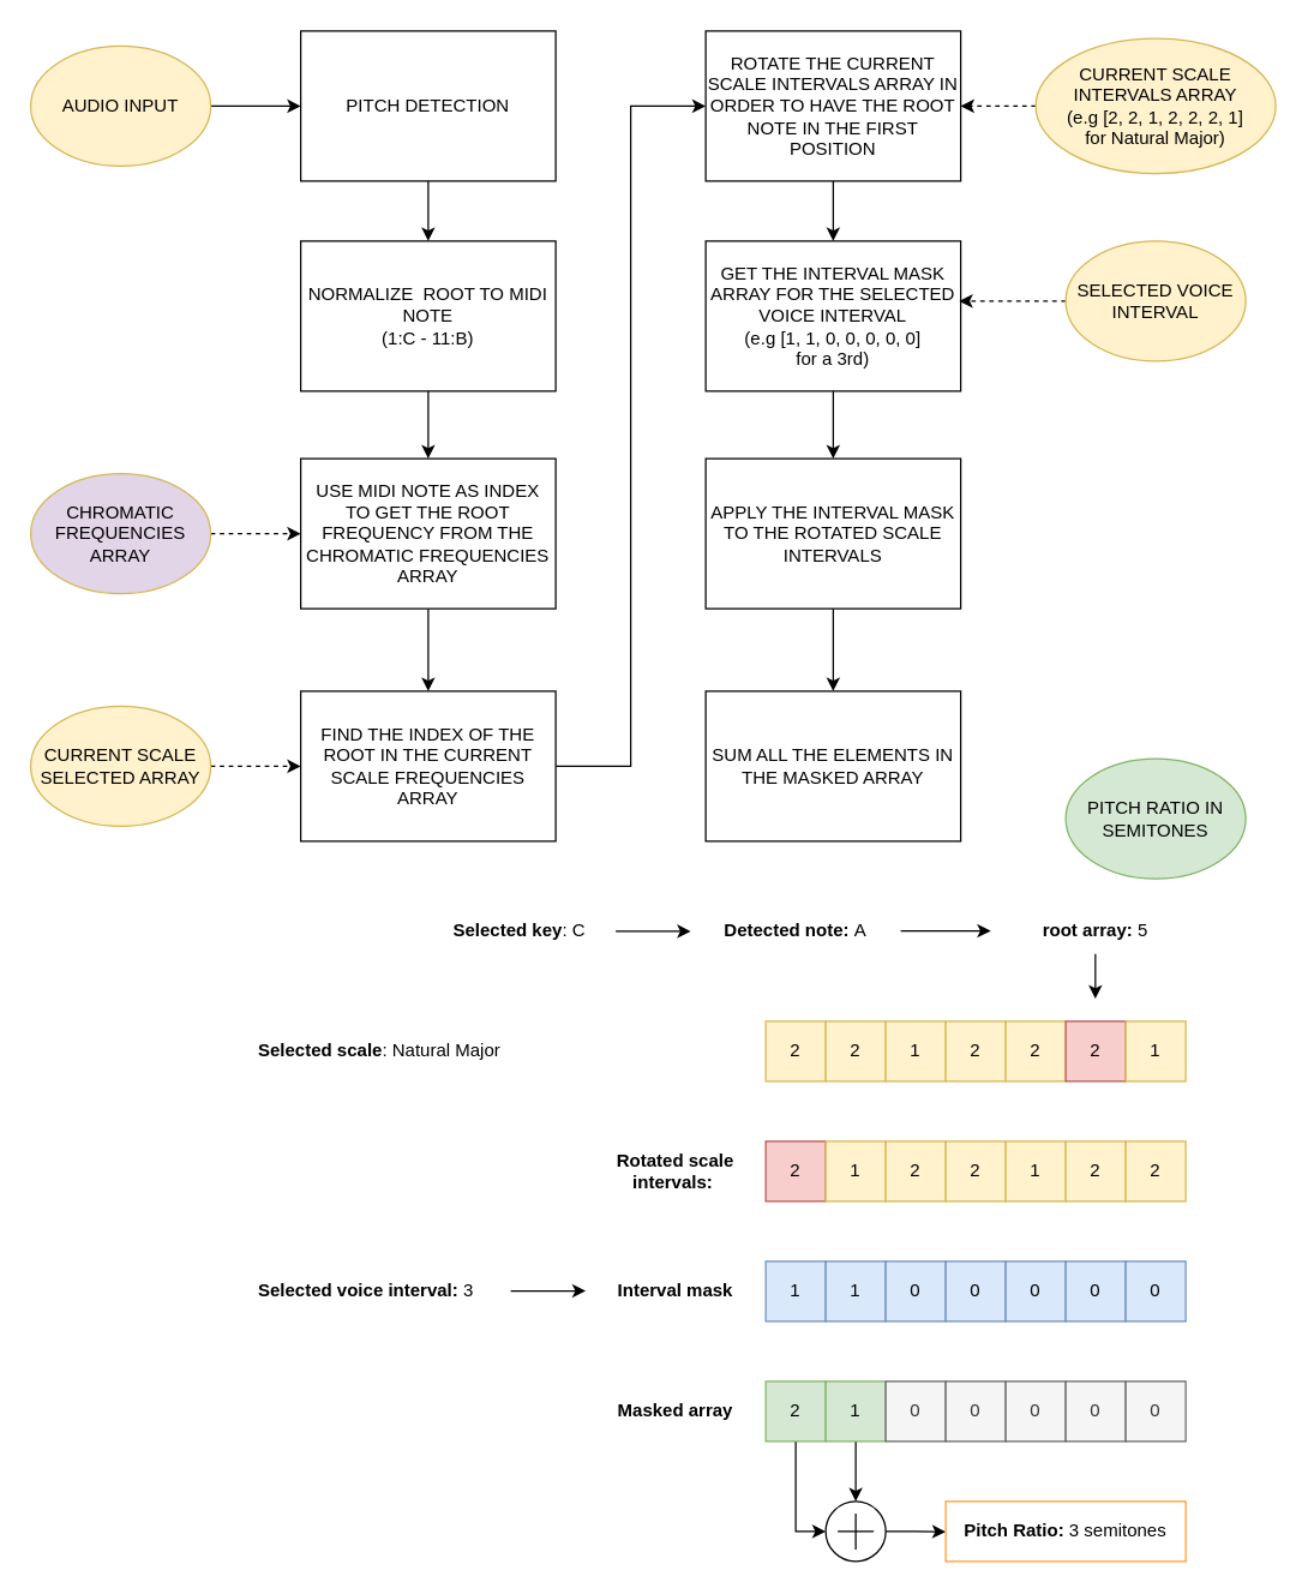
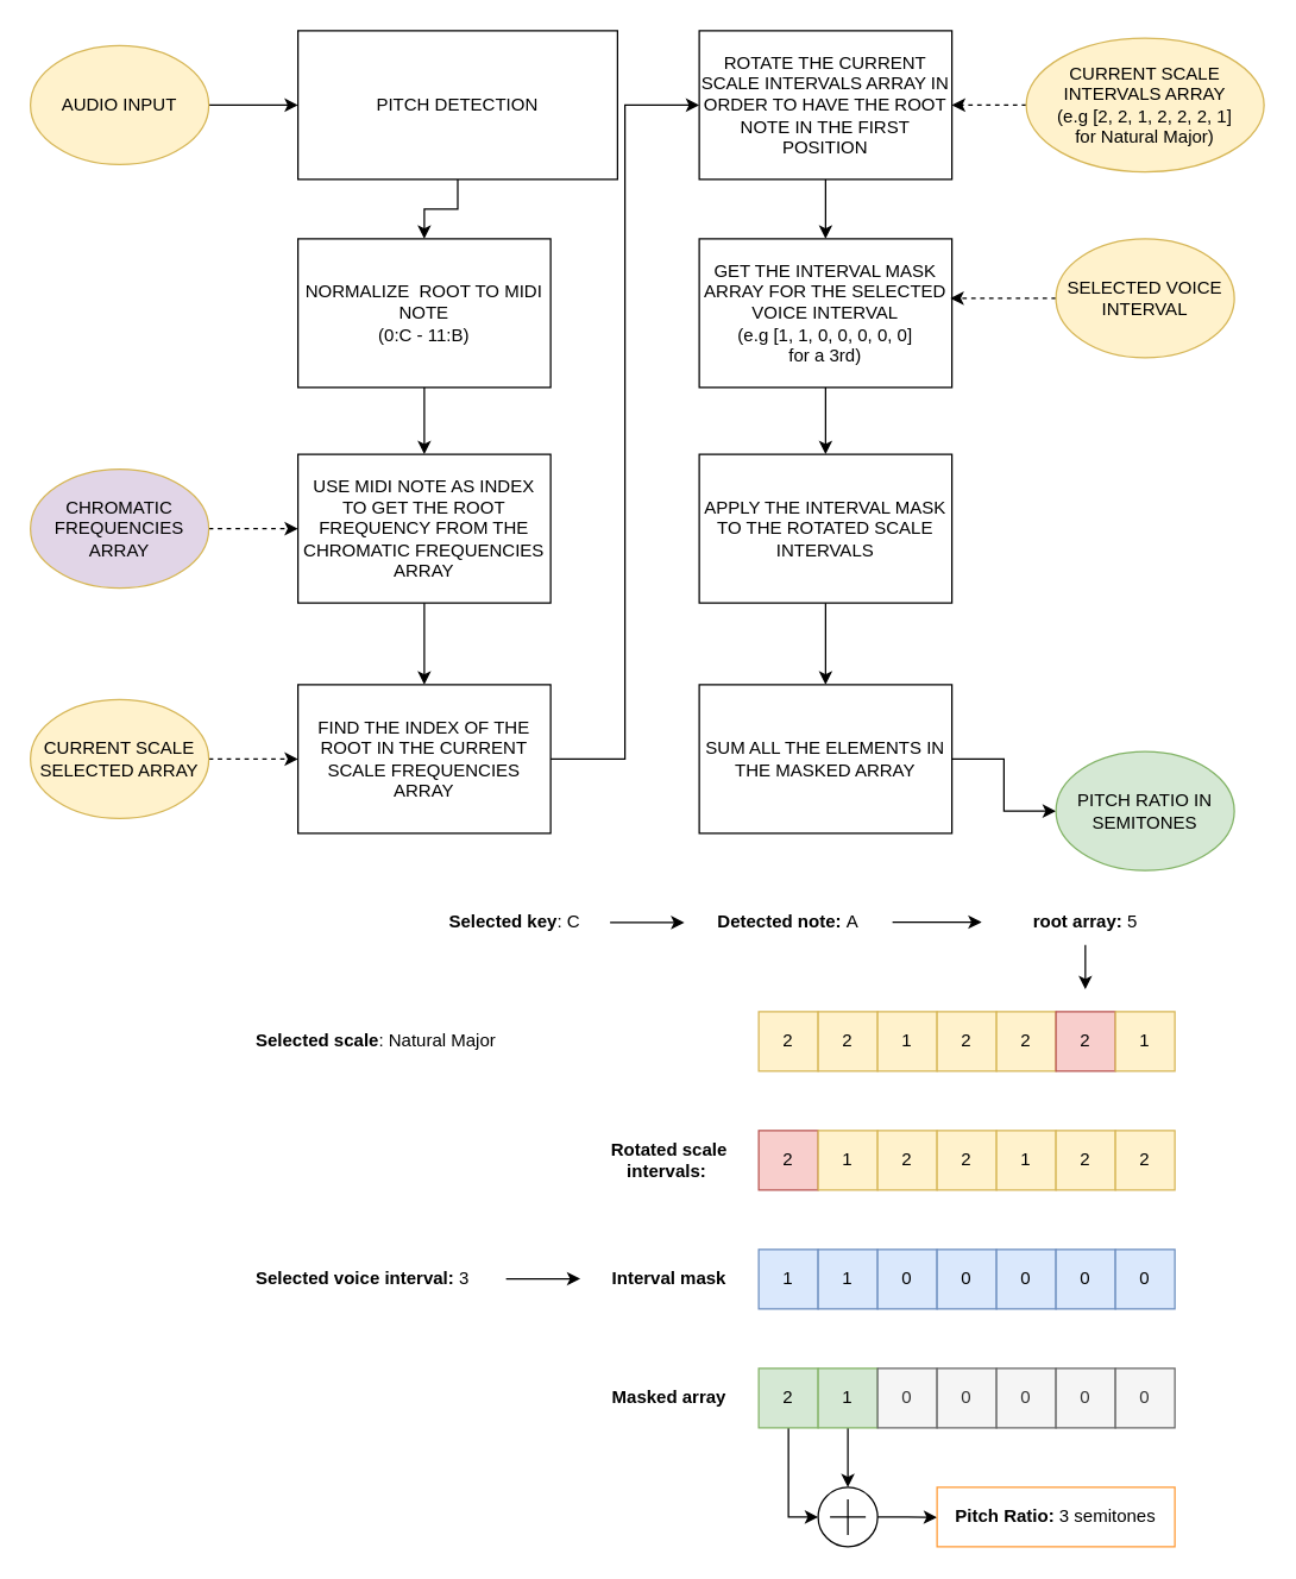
- <mxCell id="3" value="PITCH DETECTION" style="rounded=0;whiteSpace=wrap;html=1;" vertex="1" parent="1"><mxGeometry x="200" y="20" width="170" height="100" as="geometry" /></mxCell>
+ <mxCell id="3" value="PITCH DETECTION" style="rounded=0;whiteSpace=wrap;html=1;" vertex="1" parent="1"><mxGeometry x="200" y="20" width="215" height="100" as="geometry" /></mxCell>
- <mxCell id="5" value="NORMALIZE&amp;nbsp; ROOT TO MIDI NOTE&lt;br&gt;(1:C - 11:B)" style="rounded=0;whiteSpace=wrap;html=1;" vertex="1" parent="1"><mxGeometry x="200" y="160" width="170" height="100" as="geometry" /></mxCell>
+ <mxCell id="5" value="NORMALIZE&amp;nbsp; ROOT TO MIDI NOTE&lt;br&gt;(0:C - 11:B)" style="rounded=0;whiteSpace=wrap;html=1;" vertex="1" parent="1"><mxGeometry x="200" y="160" width="170" height="100" as="geometry" /></mxCell>
+ <mxCell id="24" style="edgeStyle=orthogonalEdgeStyle;rounded=0;orthogonalLoop=1;jettySize=auto;html=1;exitX=1;exitY=0.5;exitDx=0;exitDy=0;entryX=0;entryY=0.5;entryDx=0;entryDy=0;" edge="1" parent="1" source="25" target="26"><mxGeometry relative="1" as="geometry" /></mxCell>
